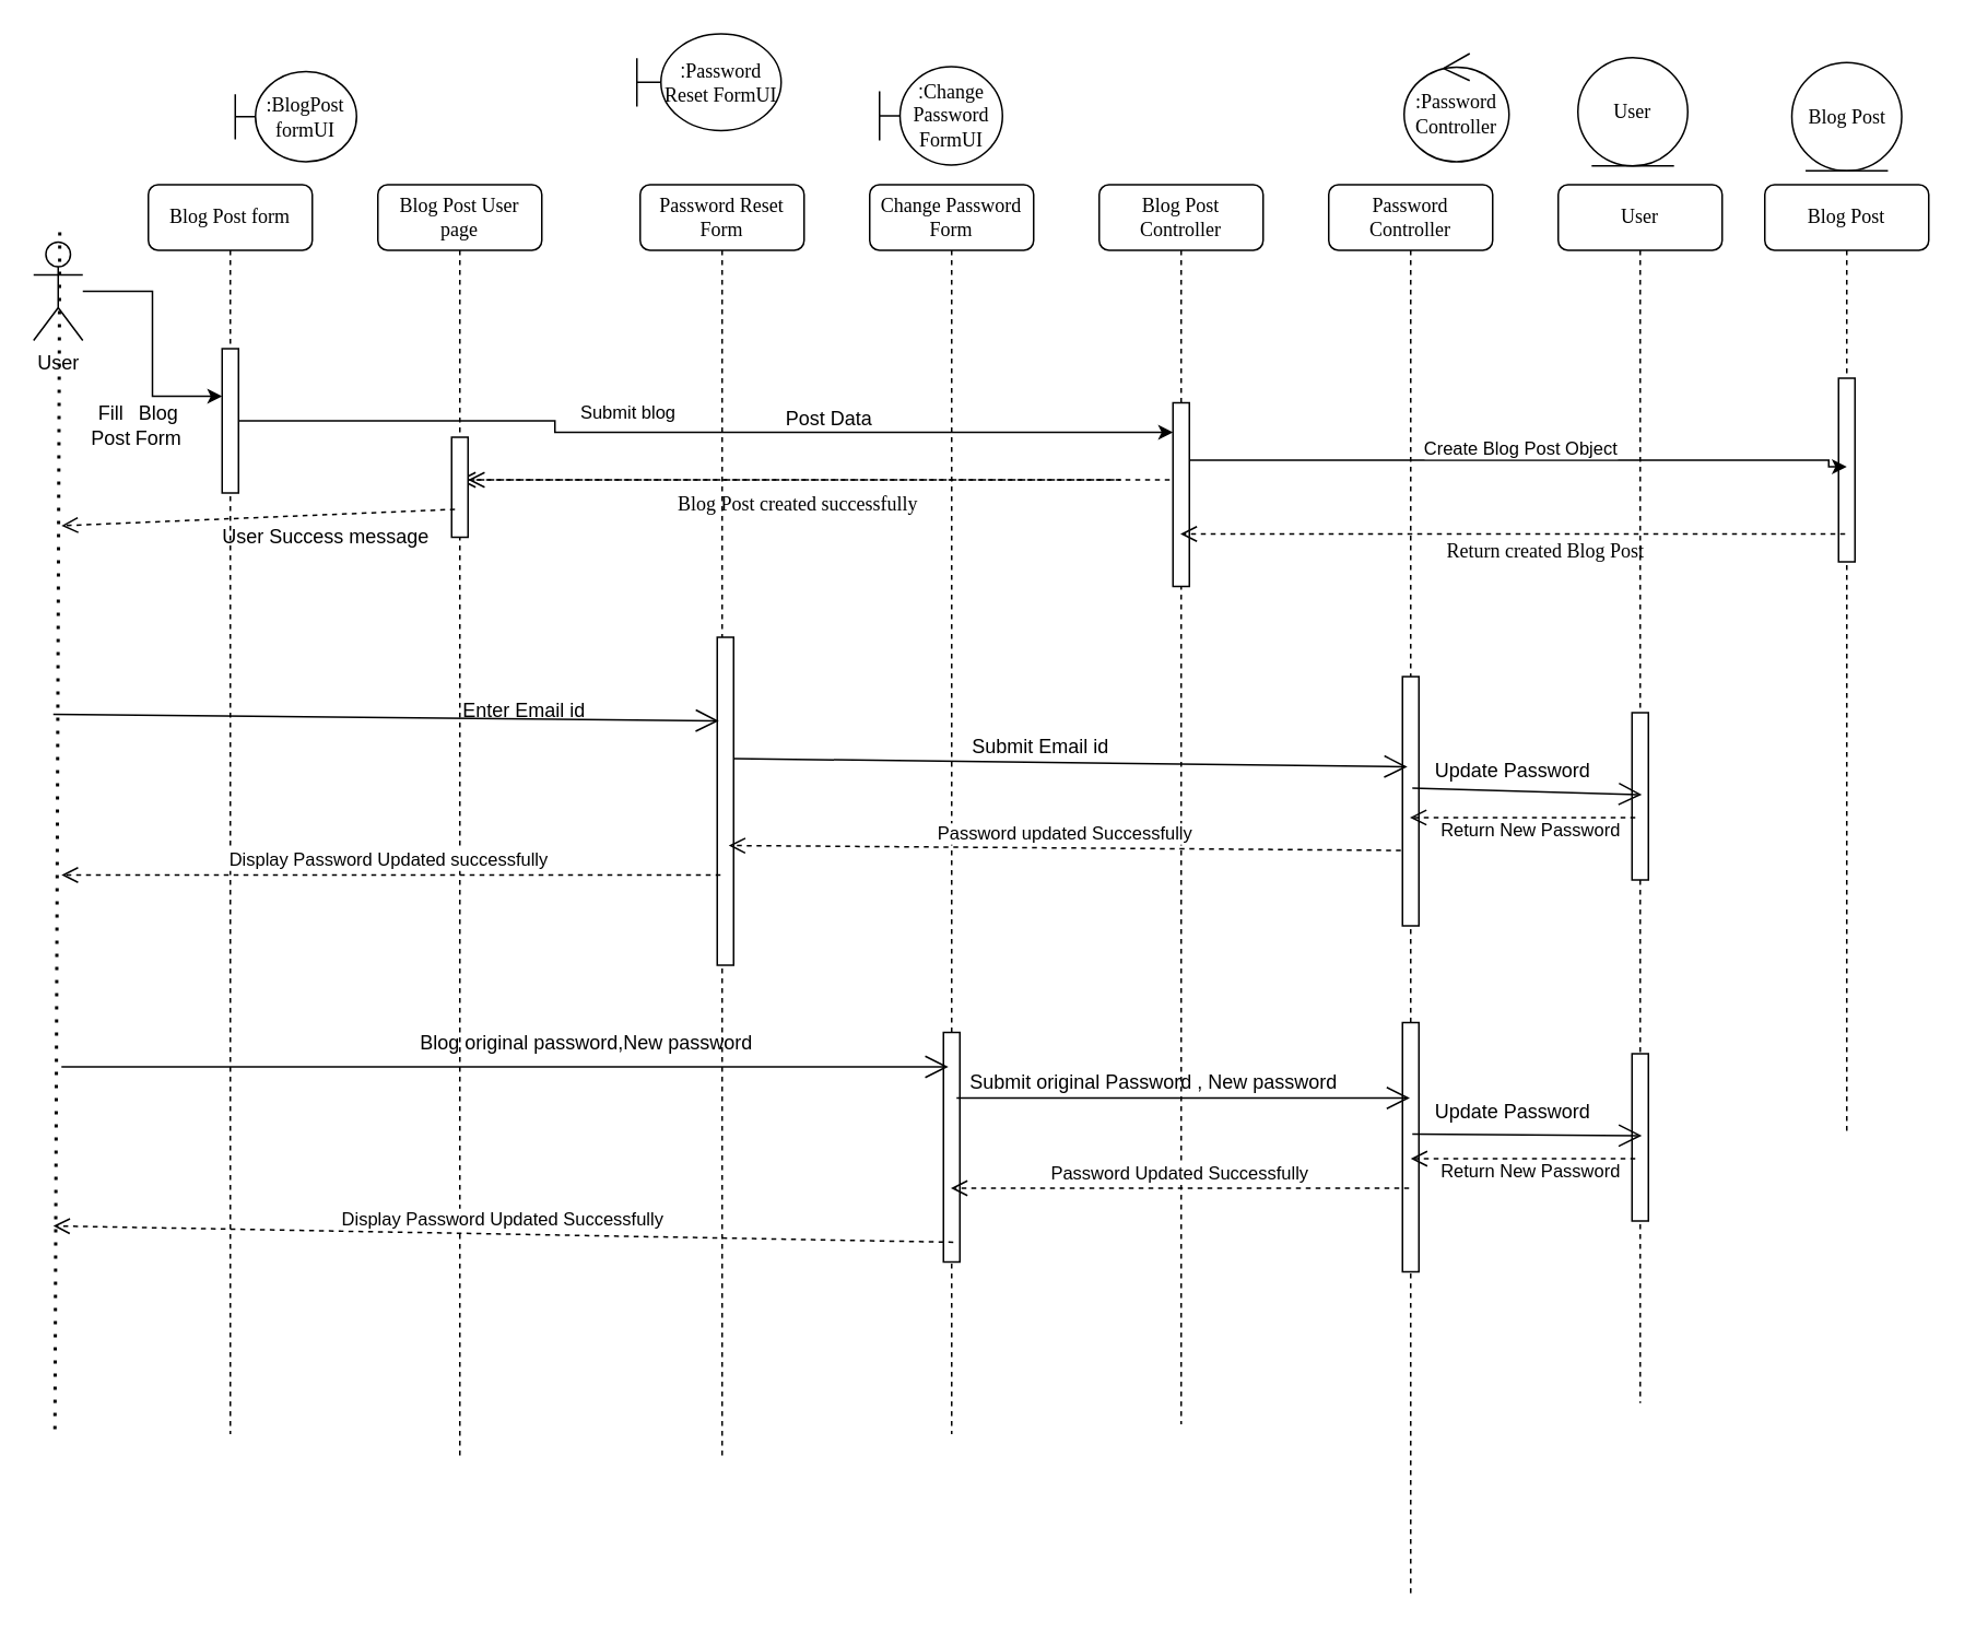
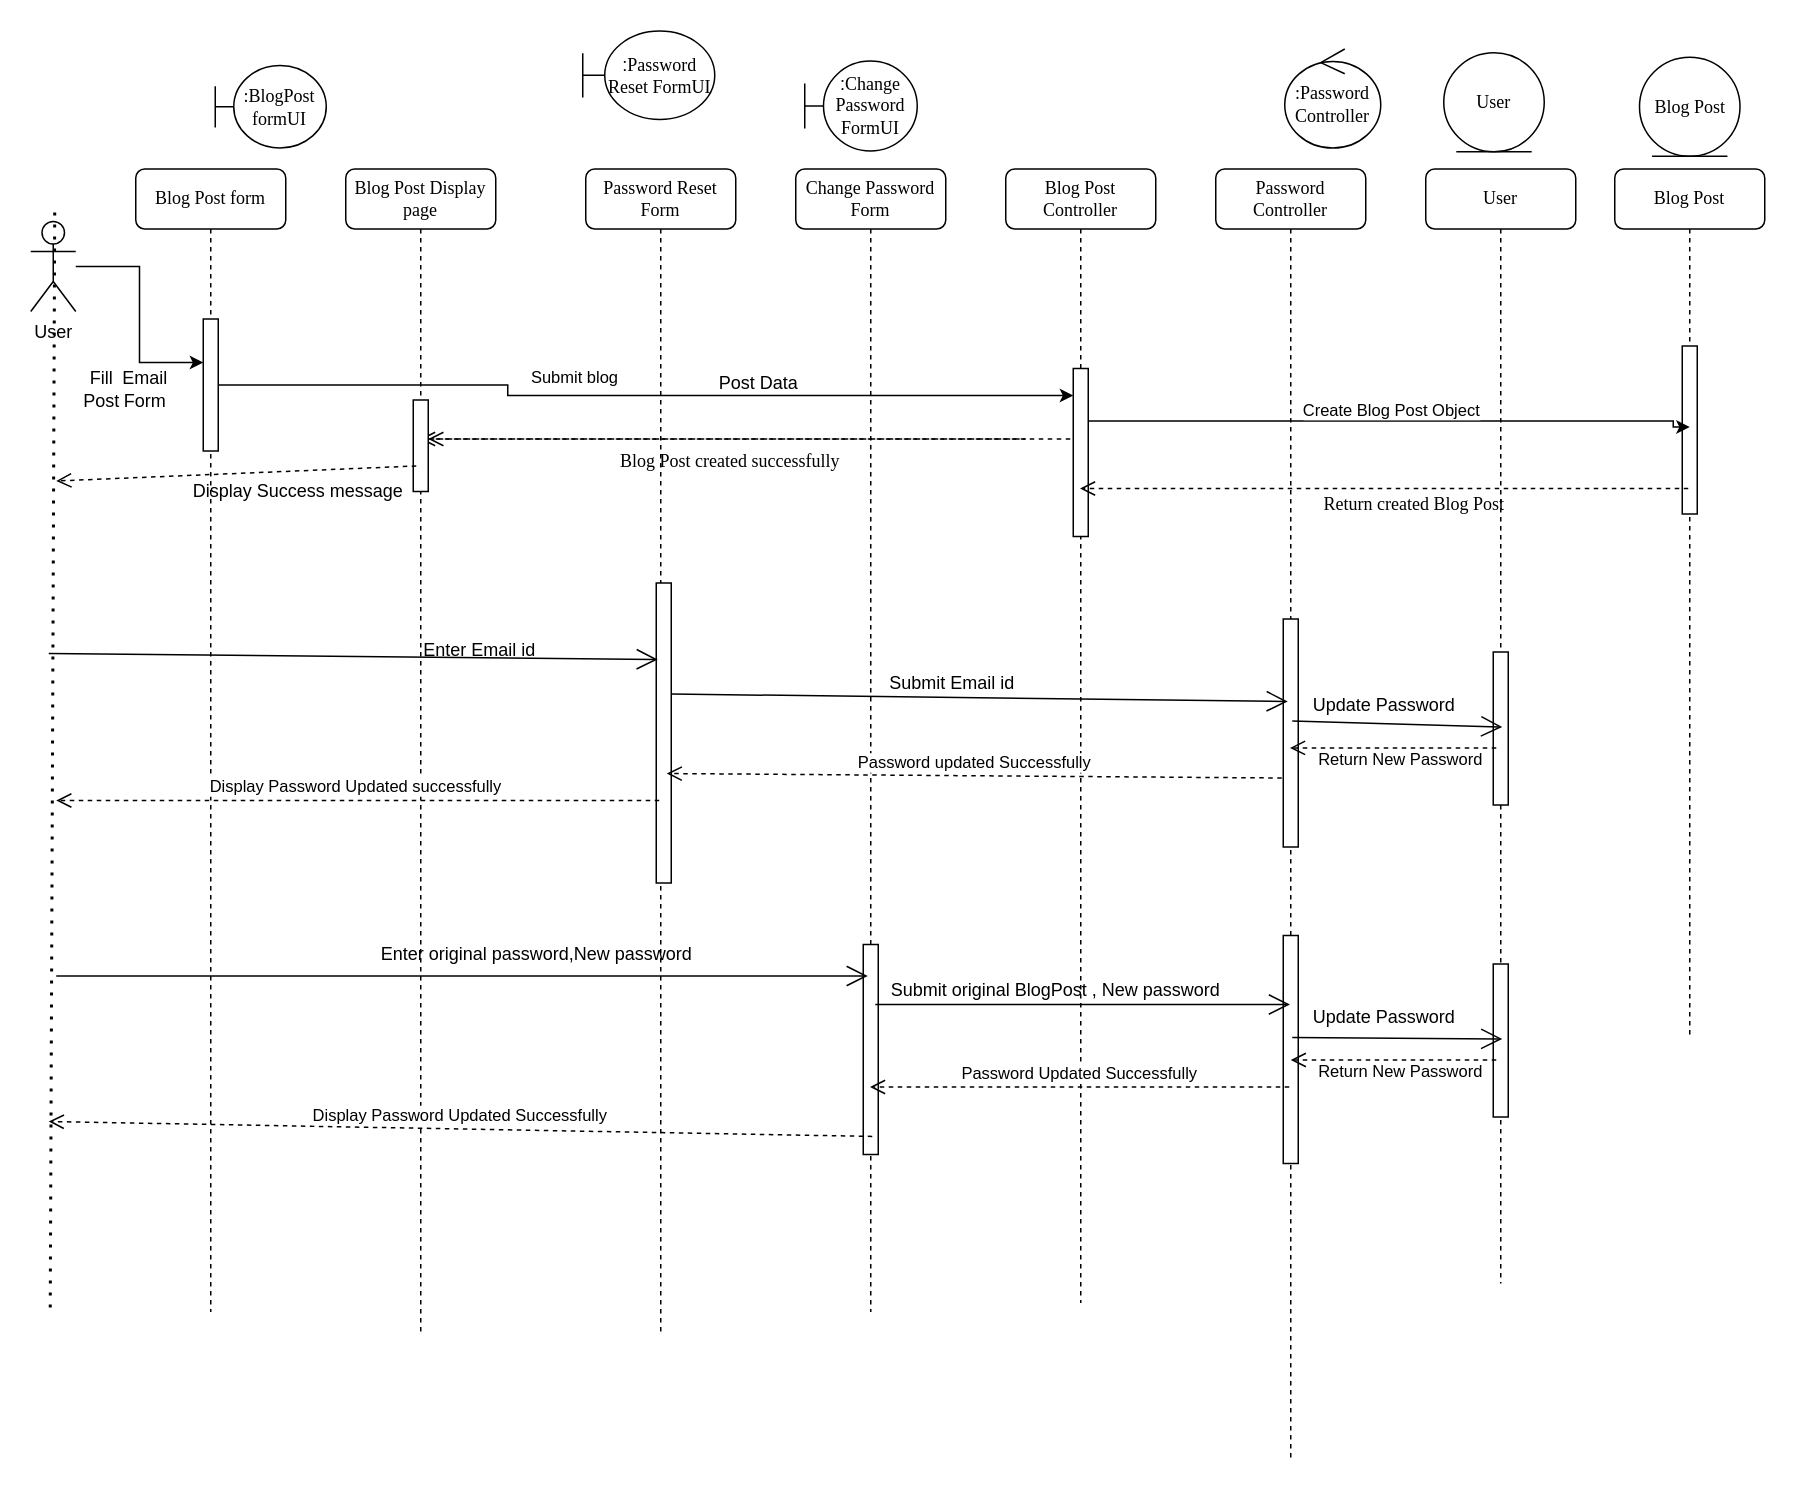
- <mxCell id="2" value="Blog Post User page" style="shape=umlLifeline;perimeter=lifelinePerimeter;whiteSpace=wrap;html=1;container=1;collapsible=0;recursiveResize=0;outlineConnect=0;rounded=1;shadow=0;comic=0;labelBackgroundColor=none;strokeWidth=1;fontFamily=Verdana;fontSize=12;align=center;" vertex="1" parent="1"><mxGeometry x="230" y="112" width="100" height="775" as="geometry" /></mxCell>
+ <mxCell id="2" value="Blog Post Display page" style="shape=umlLifeline;perimeter=lifelinePerimeter;whiteSpace=wrap;html=1;container=1;collapsible=0;recursiveResize=0;outlineConnect=0;rounded=1;shadow=0;comic=0;labelBackgroundColor=none;strokeWidth=1;fontFamily=Verdana;fontSize=12;align=center;" vertex="1" parent="1"><mxGeometry x="230" y="112" width="100" height="775" as="geometry" /></mxCell>
- <mxCell id="32" value="Blog&lt;div&gt;Form&lt;/div&gt;" style="text;html=1;align=center;verticalAlign=middle;resizable=0;points=[];autosize=1;strokeColor=none;fillColor=none;" vertex="1" parent="1"><mxGeometry x="71" y="239" width="50" height="40" as="geometry" /></mxCell>
+ <mxCell id="32" value="Email&lt;div&gt;Form&lt;/div&gt;" style="text;html=1;align=center;verticalAlign=middle;resizable=0;points=[];autosize=1;strokeColor=none;fillColor=none;" vertex="1" parent="1"><mxGeometry x="71" y="239" width="50" height="40" as="geometry" /></mxCell>
- <mxCell id="34" value="User Success message" style="text;html=1;align=center;verticalAlign=middle;resizable=0;points=[];autosize=1;strokeColor=none;fillColor=none;" vertex="1" parent="1"><mxGeometry x="119" y="314" width="158" height="26" as="geometry" /></mxCell>
+ <mxCell id="34" value="Display Success message" style="text;html=1;align=center;verticalAlign=middle;resizable=0;points=[];autosize=1;strokeColor=none;fillColor=none;" vertex="1" parent="1"><mxGeometry x="119" y="314" width="158" height="26" as="geometry" /></mxCell>
- <mxCell id="44" value="Blog original password,New password" style="text;html=1;align=center;verticalAlign=middle;resizable=0;points=[];autosize=1;strokeColor=none;fillColor=none;" vertex="1" parent="1"><mxGeometry x="244" y="623" width="225" height="26" as="geometry" /></mxCell>
+ <mxCell id="44" value="Enter original password,New password" style="text;html=1;align=center;verticalAlign=middle;resizable=0;points=[];autosize=1;strokeColor=none;fillColor=none;" vertex="1" parent="1"><mxGeometry x="244" y="623" width="225" height="26" as="geometry" /></mxCell>
- <mxCell id="46" value="Submit original Password , New password" style="text;html=1;align=center;verticalAlign=middle;resizable=0;points=[];autosize=1;strokeColor=none;fillColor=none;" vertex="1" parent="1"><mxGeometry x="582" y="647" width="242" height="26" as="geometry" /></mxCell>
+ <mxCell id="46" value="Submit original BlogPost , New password" style="text;html=1;align=center;verticalAlign=middle;resizable=0;points=[];autosize=1;strokeColor=none;fillColor=none;" vertex="1" parent="1"><mxGeometry x="582" y="647" width="242" height="26" as="geometry" /></mxCell>
